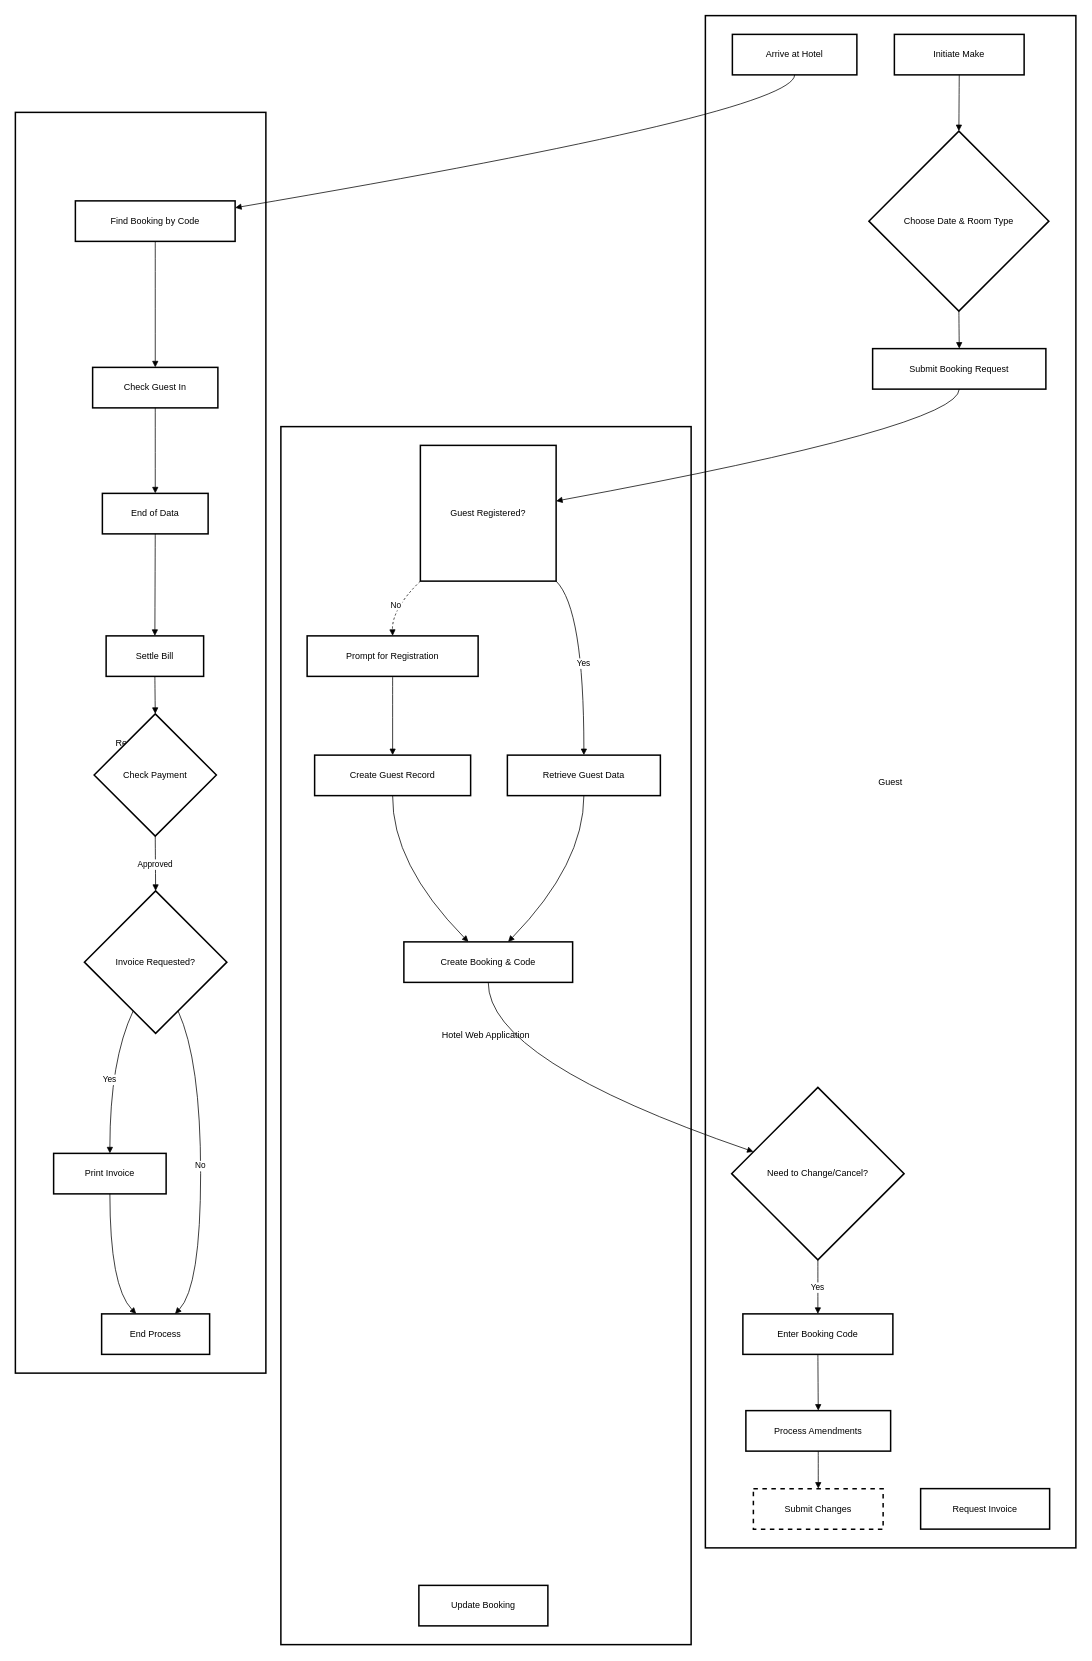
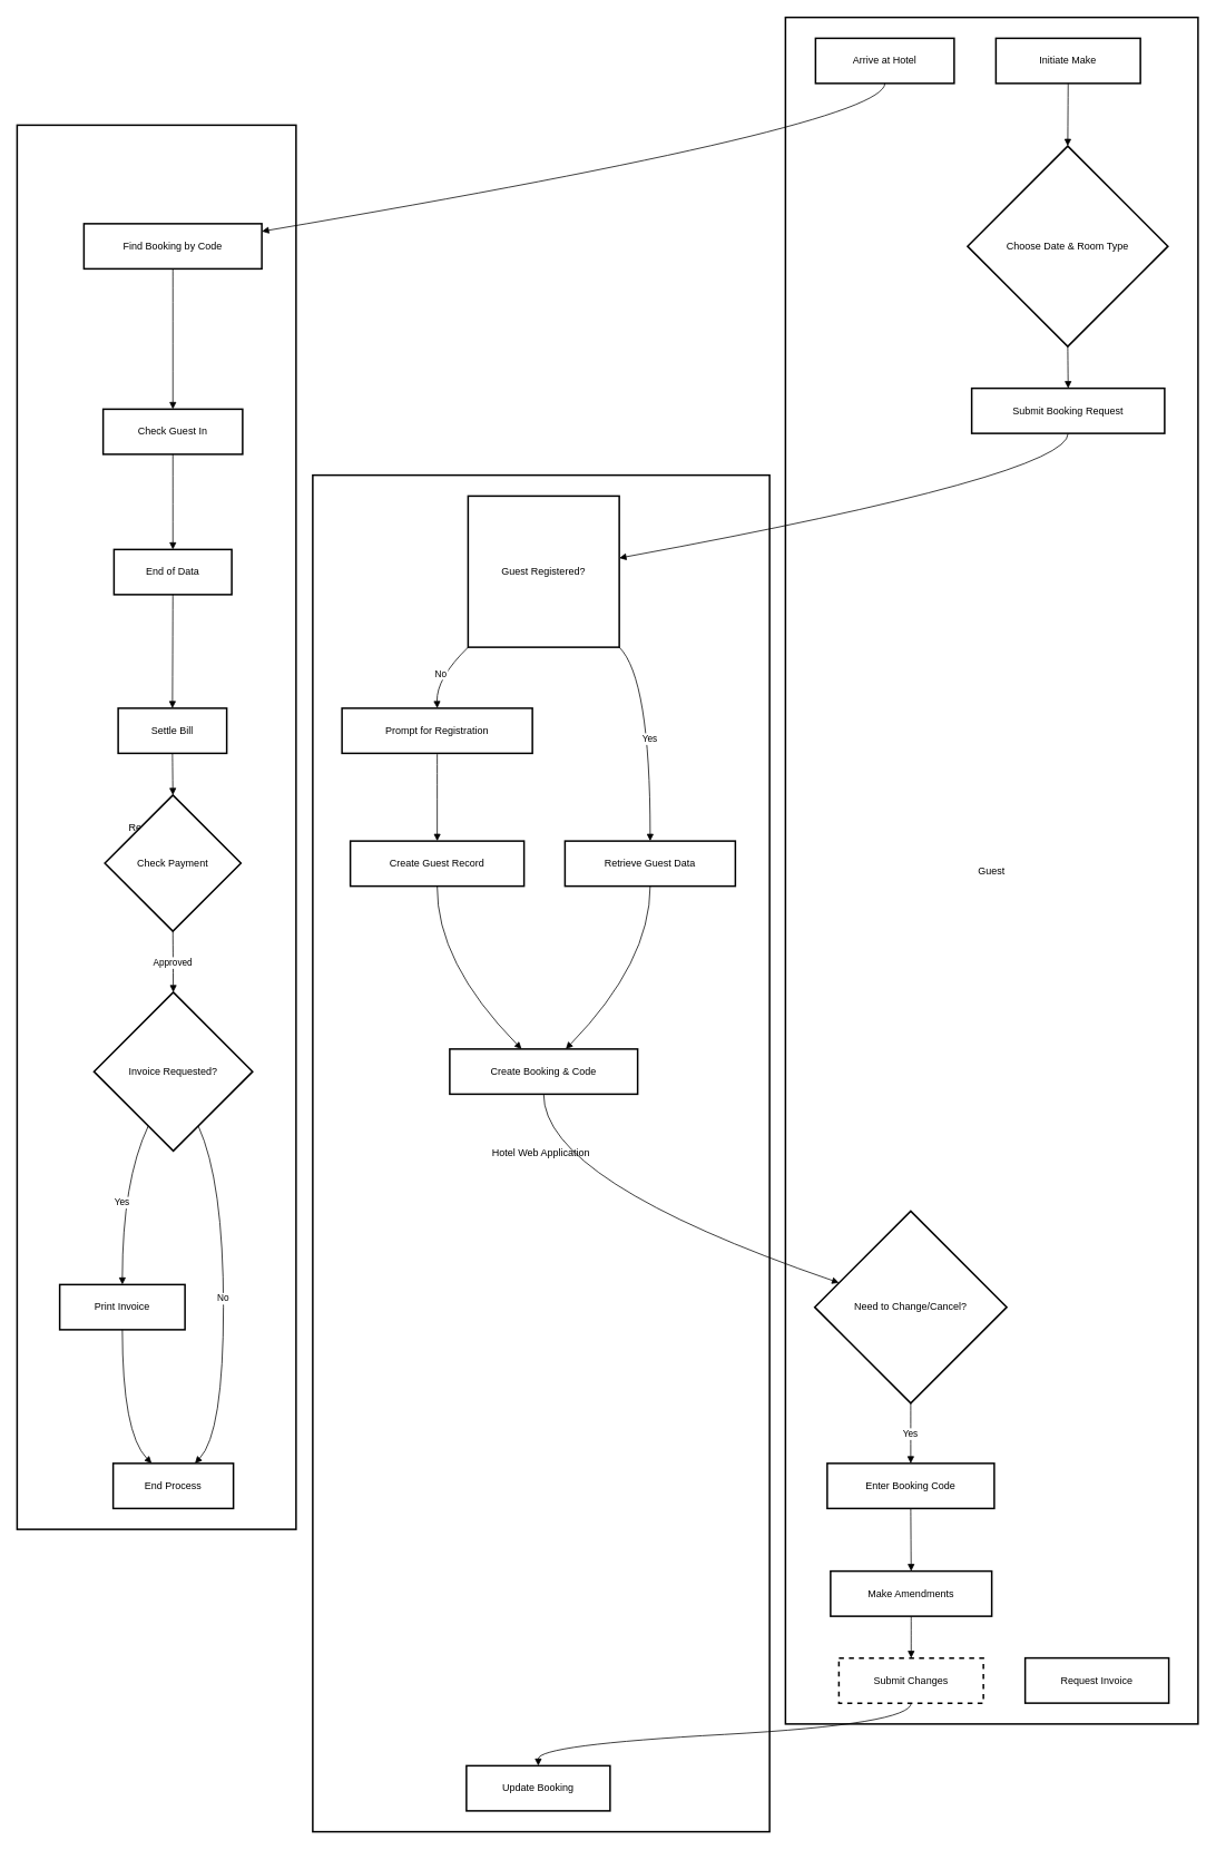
- <mxCell id="34" value="No" style="curved=1;startArrow=none;endArrow=block;exitX=0;exitY=1;entryX=0.5;entryY=0;rounded=0;dashed=1;" edge="1" parent="1" source="14" target="15"><mxGeometry relative="1" as="geometry"><Array as="points"><mxPoint x="522" y="811" /></Array></mxGeometry></mxCell>
+ <mxCell id="34" value="No" style="curved=1;startArrow=none;endArrow=block;exitX=0;exitY=1;entryX=0.5;entryY=0;rounded=0;" edge="1" parent="1" source="14" target="15"><mxGeometry relative="1" as="geometry"><Array as="points"><mxPoint x="522" y="811" /></Array></mxGeometry></mxCell>
- <mxCell id="10" value="Process Amendments" style="whiteSpace=wrap;strokeWidth=2;" vertex="1" parent="1"><mxGeometry x="994" y="1880" width="193" height="54" as="geometry" /></mxCell>
+ <mxCell id="10" value="Make Amendments" style="whiteSpace=wrap;strokeWidth=2;" vertex="1" parent="1"><mxGeometry x="994" y="1880" width="193" height="54" as="geometry" /></mxCell>
+ <mxCell id="40" value="" style="curved=1;startArrow=none;endArrow=block;exitX=0.5;exitY=1;entryX=0.5;entryY=0;rounded=0;" edge="1" parent="1" source="11" target="19"><mxGeometry relative="1" as="geometry"><Array as="points"><mxPoint x="1090" y="2063" /><mxPoint x="644" y="2088" /></Array></mxGeometry></mxCell>
